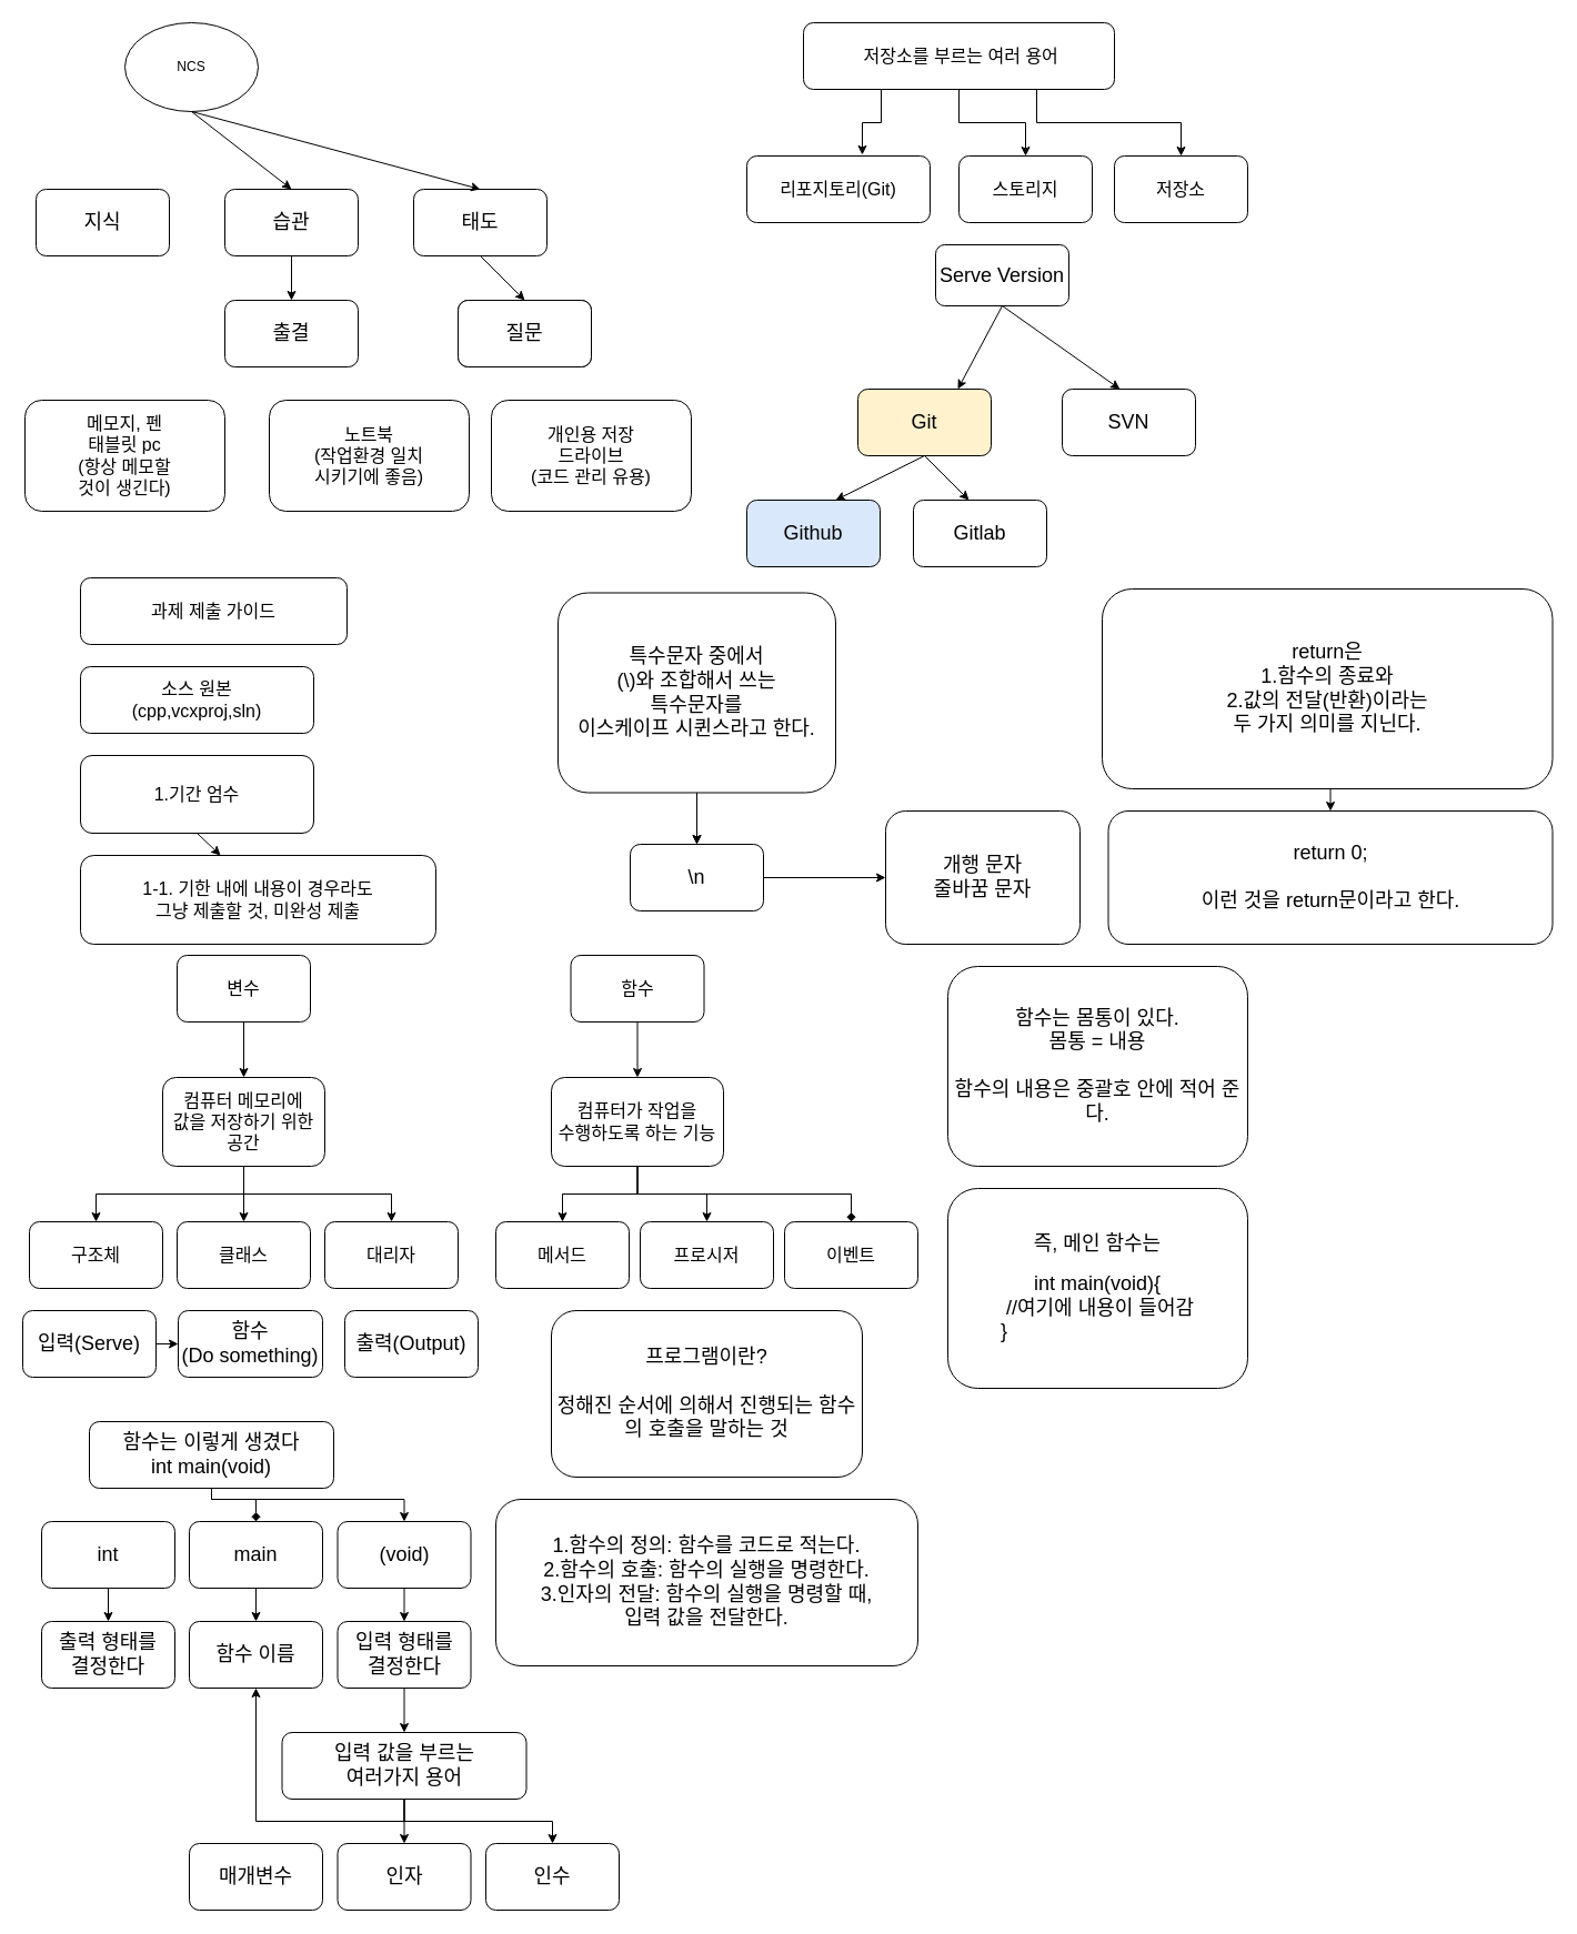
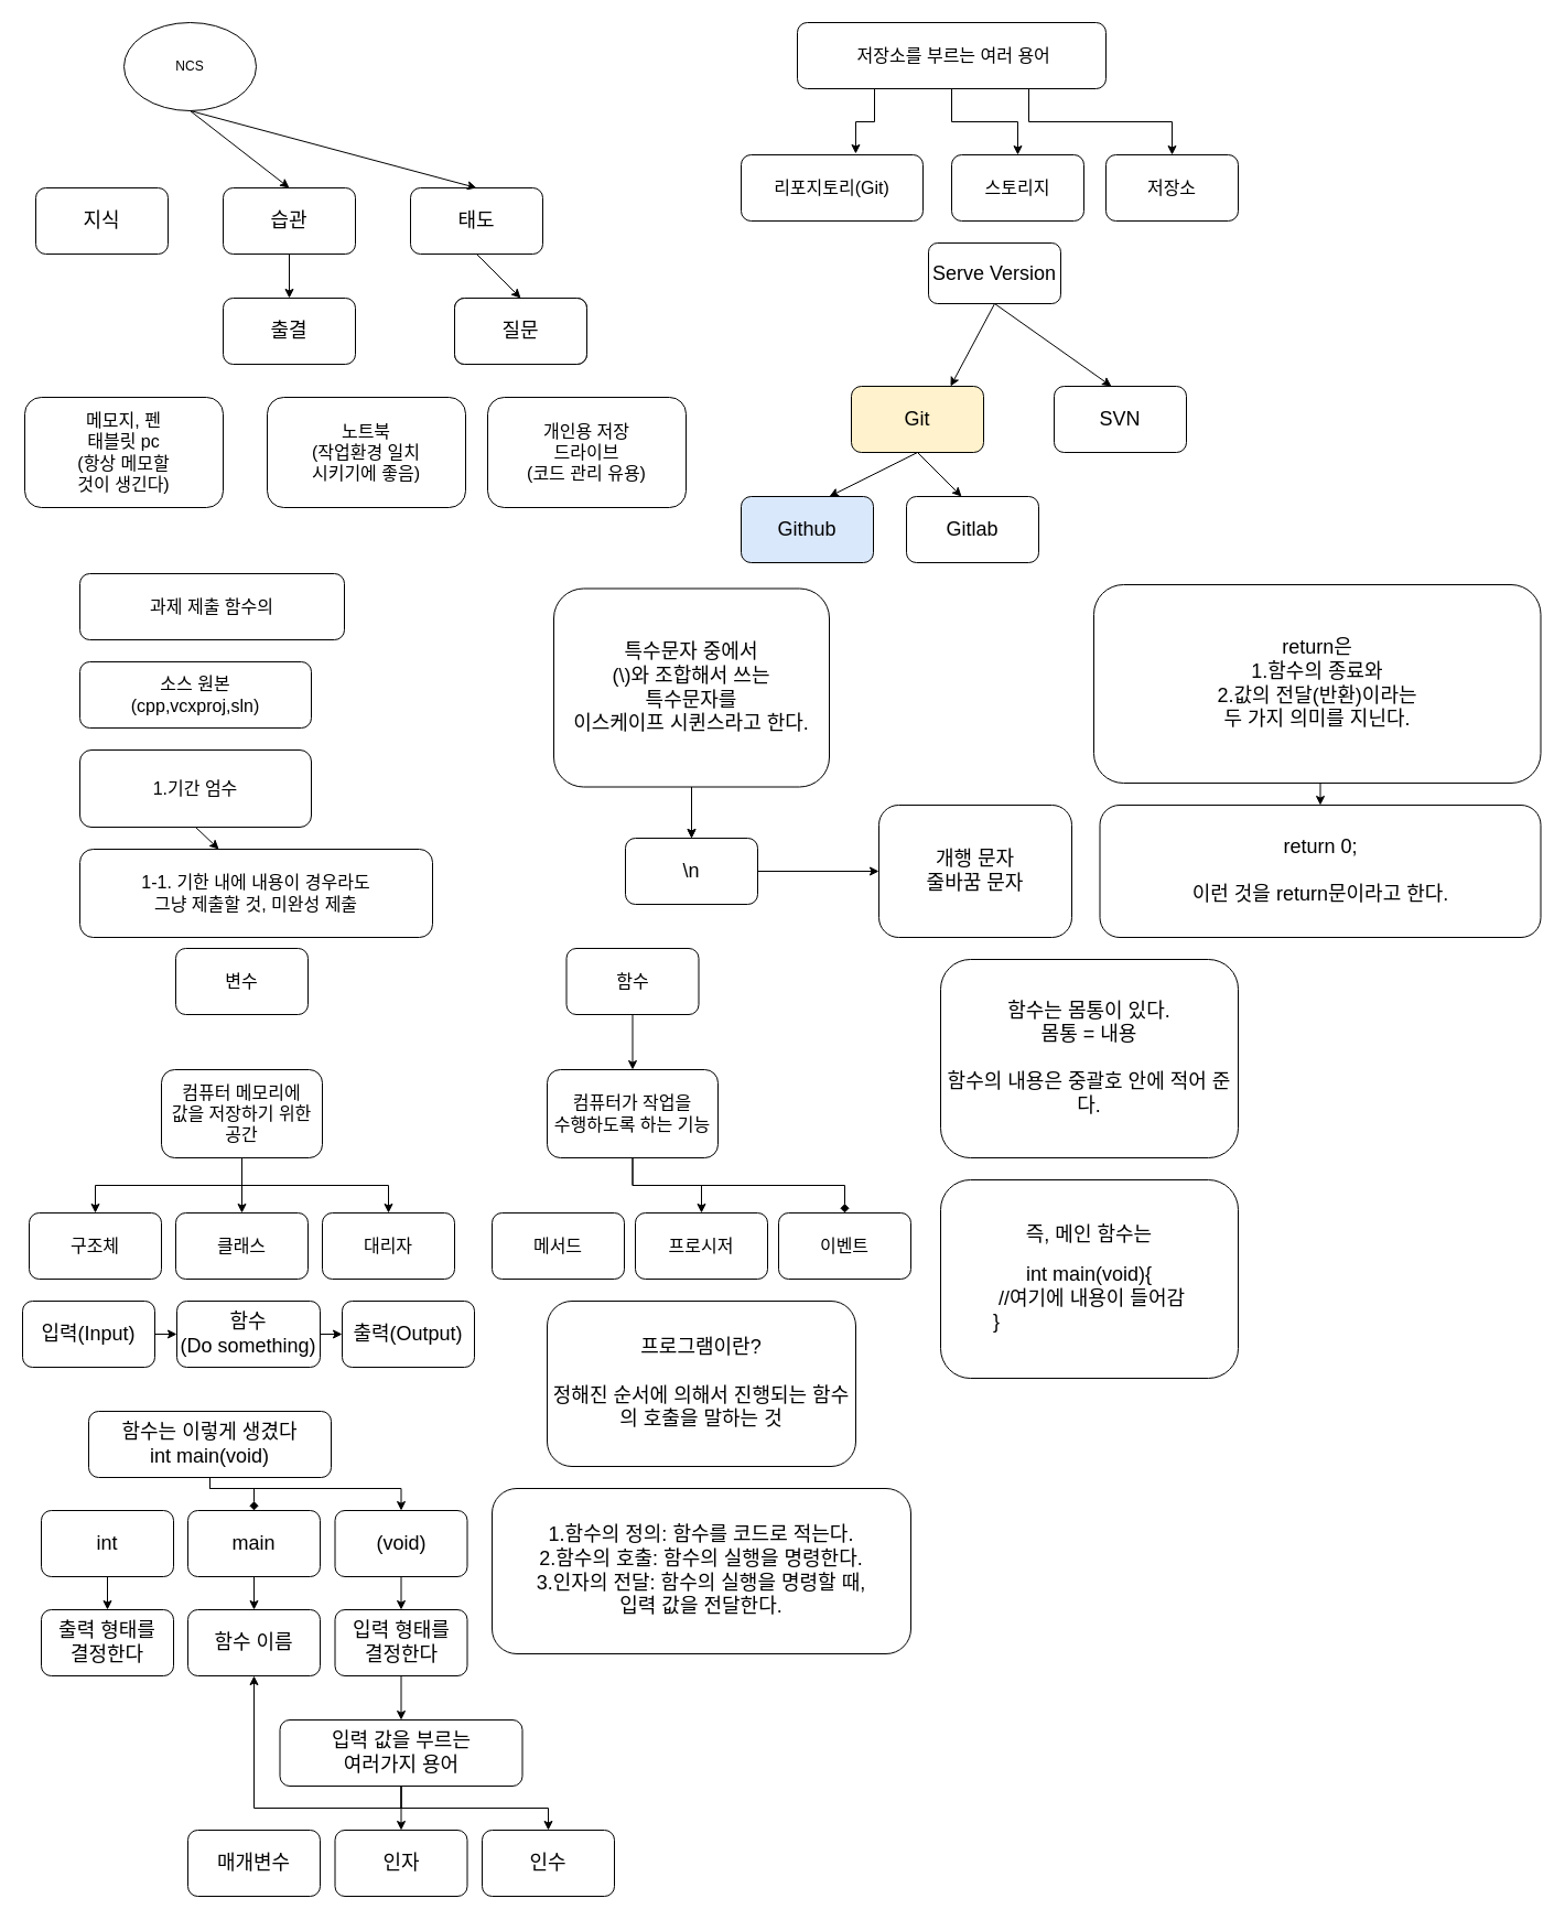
- <mxCell id="21" value="&lt;font size=&quot;3&quot;&gt;과제 제출 가이드&lt;/font&gt;" style="rounded=1;whiteSpace=wrap;html=1;" vertex="1" parent="1"><mxGeometry x="72" y="520" width="240" height="60" as="geometry" /></mxCell>
+ <mxCell id="21" value="&lt;font size=&quot;3&quot;&gt;과제 제출 함수의&lt;/font&gt;" style="rounded=1;whiteSpace=wrap;html=1;" vertex="1" parent="1"><mxGeometry x="72" y="520" width="240" height="60" as="geometry" /></mxCell>
- <mxCell id="43" style="edgeStyle=orthogonalEdgeStyle;rounded=0;orthogonalLoop=1;jettySize=auto;html=1;exitX=0.5;exitY=1;exitDx=0;exitDy=0;entryX=0.5;entryY=0;entryDx=0;entryDy=0;" edge="1" parent="1" source="44" target="48"><mxGeometry relative="1" as="geometry" /></mxCell>
- <mxCell id="51" style="edgeStyle=orthogonalEdgeStyle;rounded=0;orthogonalLoop=1;jettySize=auto;html=1;exitX=0.5;exitY=1;exitDx=0;exitDy=0;entryX=0.5;entryY=0;entryDx=0;entryDy=0;" edge="1" parent="1" source="54" target="58"><mxGeometry relative="1" as="geometry" /></mxCell>
- <mxCell id="65" value="&lt;font style=&quot;font-size: 18px;&quot;&gt;입력(Serve)&lt;/font&gt;" style="rounded=1;whiteSpace=wrap;html=1;" vertex="1" parent="1"><mxGeometry x="20" y="1180" width="120" height="60" as="geometry" /></mxCell>
+ <mxCell id="65" value="&lt;font style=&quot;font-size: 18px;&quot;&gt;입력(Input)&lt;/font&gt;" style="rounded=1;whiteSpace=wrap;html=1;" vertex="1" parent="1"><mxGeometry x="20" y="1180" width="120" height="60" as="geometry" /></mxCell>
+ <mxCell id="61" style="edgeStyle=orthogonalEdgeStyle;rounded=0;orthogonalLoop=1;jettySize=auto;html=1;exitX=1;exitY=0.5;exitDx=0;exitDy=0;entryX=0;entryY=0.5;entryDx=0;entryDy=0;" edge="1" parent="1" source="62" target="63"><mxGeometry relative="1" as="geometry" /></mxCell>
